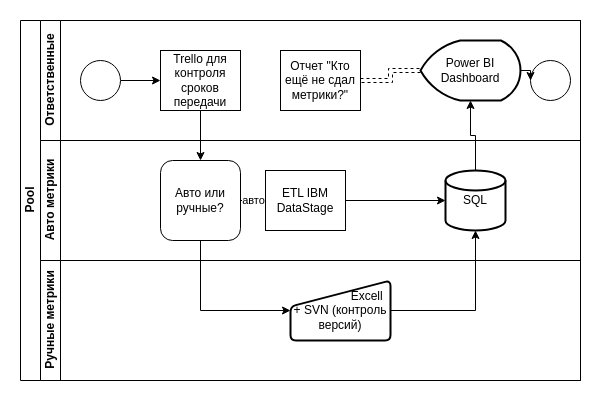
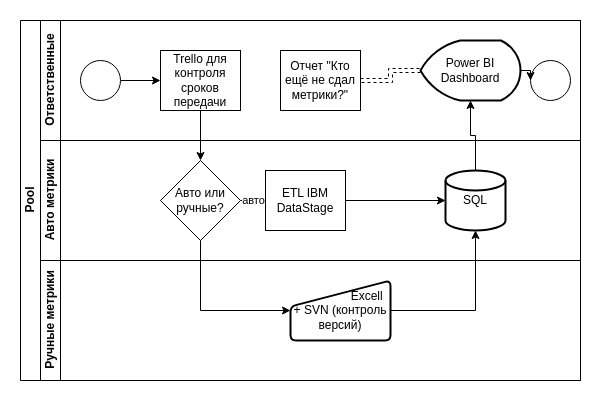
- <mxCell id="16" value="Авто или ручные?" style="whiteSpace=wrap;html=1;fontFamily=Helvetica;fontSize=12;fontColor=#000000;align=center;rounded=1;" parent="12" vertex="1"><mxGeometry x="120" y="20" width="80" height="80" as="geometry" /></mxCell>
+ <mxCell id="16" value="Авто или ручные?" style="rhombus;whiteSpace=wrap;html=1;fontFamily=Helvetica;fontSize=12;fontColor=#000000;align=center;" parent="12" vertex="1"><mxGeometry x="120" y="20" width="80" height="80" as="geometry" /></mxCell>
- <mxCell id="15" value="авто" style="edgeStyle=orthogonalEdgeStyle;rounded=0;orthogonalLoop=1;jettySize=auto;html=1;exitX=1;exitY=0.5;exitDx=0;exitDy=0;entryX=0;entryY=0.5;entryDx=0;entryDy=0;endArrow=diamond;" edge="1" parent="12" source="16" target="14"><mxGeometry relative="1" as="geometry" /></mxCell>
+ <mxCell id="15" value="авто" style="edgeStyle=orthogonalEdgeStyle;rounded=0;orthogonalLoop=1;jettySize=auto;html=1;exitX=1;exitY=0.5;exitDx=0;exitDy=0;entryX=0;entryY=0.5;entryDx=0;entryDy=0;" edge="1" parent="12" source="16" target="14"><mxGeometry relative="1" as="geometry" /></mxCell>
